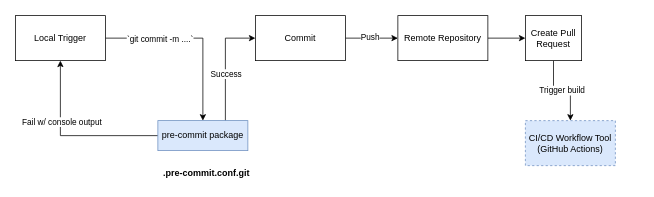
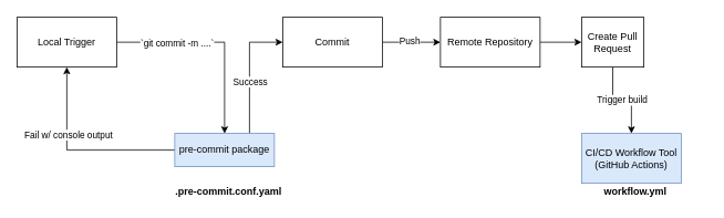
- <mxCell id="18" value="CI/CD Workflow Tool (GitHub Actions)" style="rounded=0;whiteSpace=wrap;html=1;fillColor=#dae8fc;strokeColor=#6c8ebf;dashed=1;" vertex="1" parent="1"><mxGeometry x="700" y="160" width="120" height="60" as="geometry" /></mxCell>
+ <mxCell id="18" value="CI/CD Workflow Tool (GitHub Actions)" style="rounded=0;whiteSpace=wrap;html=1;fillColor=#dae8fc;strokeColor=#6c8ebf;" vertex="1" parent="1"><mxGeometry x="700" y="160" width="120" height="60" as="geometry" /></mxCell>
- <mxCell id="15" value=".pre-commit.conf.git" style="text;html=1;strokeColor=none;fillColor=none;align=center;verticalAlign=middle;whiteSpace=wrap;rounded=0;fontStyle=1" vertex="1" parent="1"><mxGeometry x="190" y="220" width="170" height="20" as="geometry" /></mxCell>
+ <mxCell id="15" value=".pre-commit.conf.yaml" style="text;html=1;strokeColor=none;fillColor=none;align=center;verticalAlign=middle;whiteSpace=wrap;rounded=0;fontStyle=1" vertex="1" parent="1"><mxGeometry x="190" y="220" width="170" height="20" as="geometry" /></mxCell>
+ <mxCell id="19" value="workflow.yml" style="text;html=1;strokeColor=none;fillColor=none;align=center;verticalAlign=middle;whiteSpace=wrap;rounded=0;fontStyle=1" vertex="1" parent="1"><mxGeometry x="680" y="220" width="170" height="20" as="geometry" /></mxCell>
